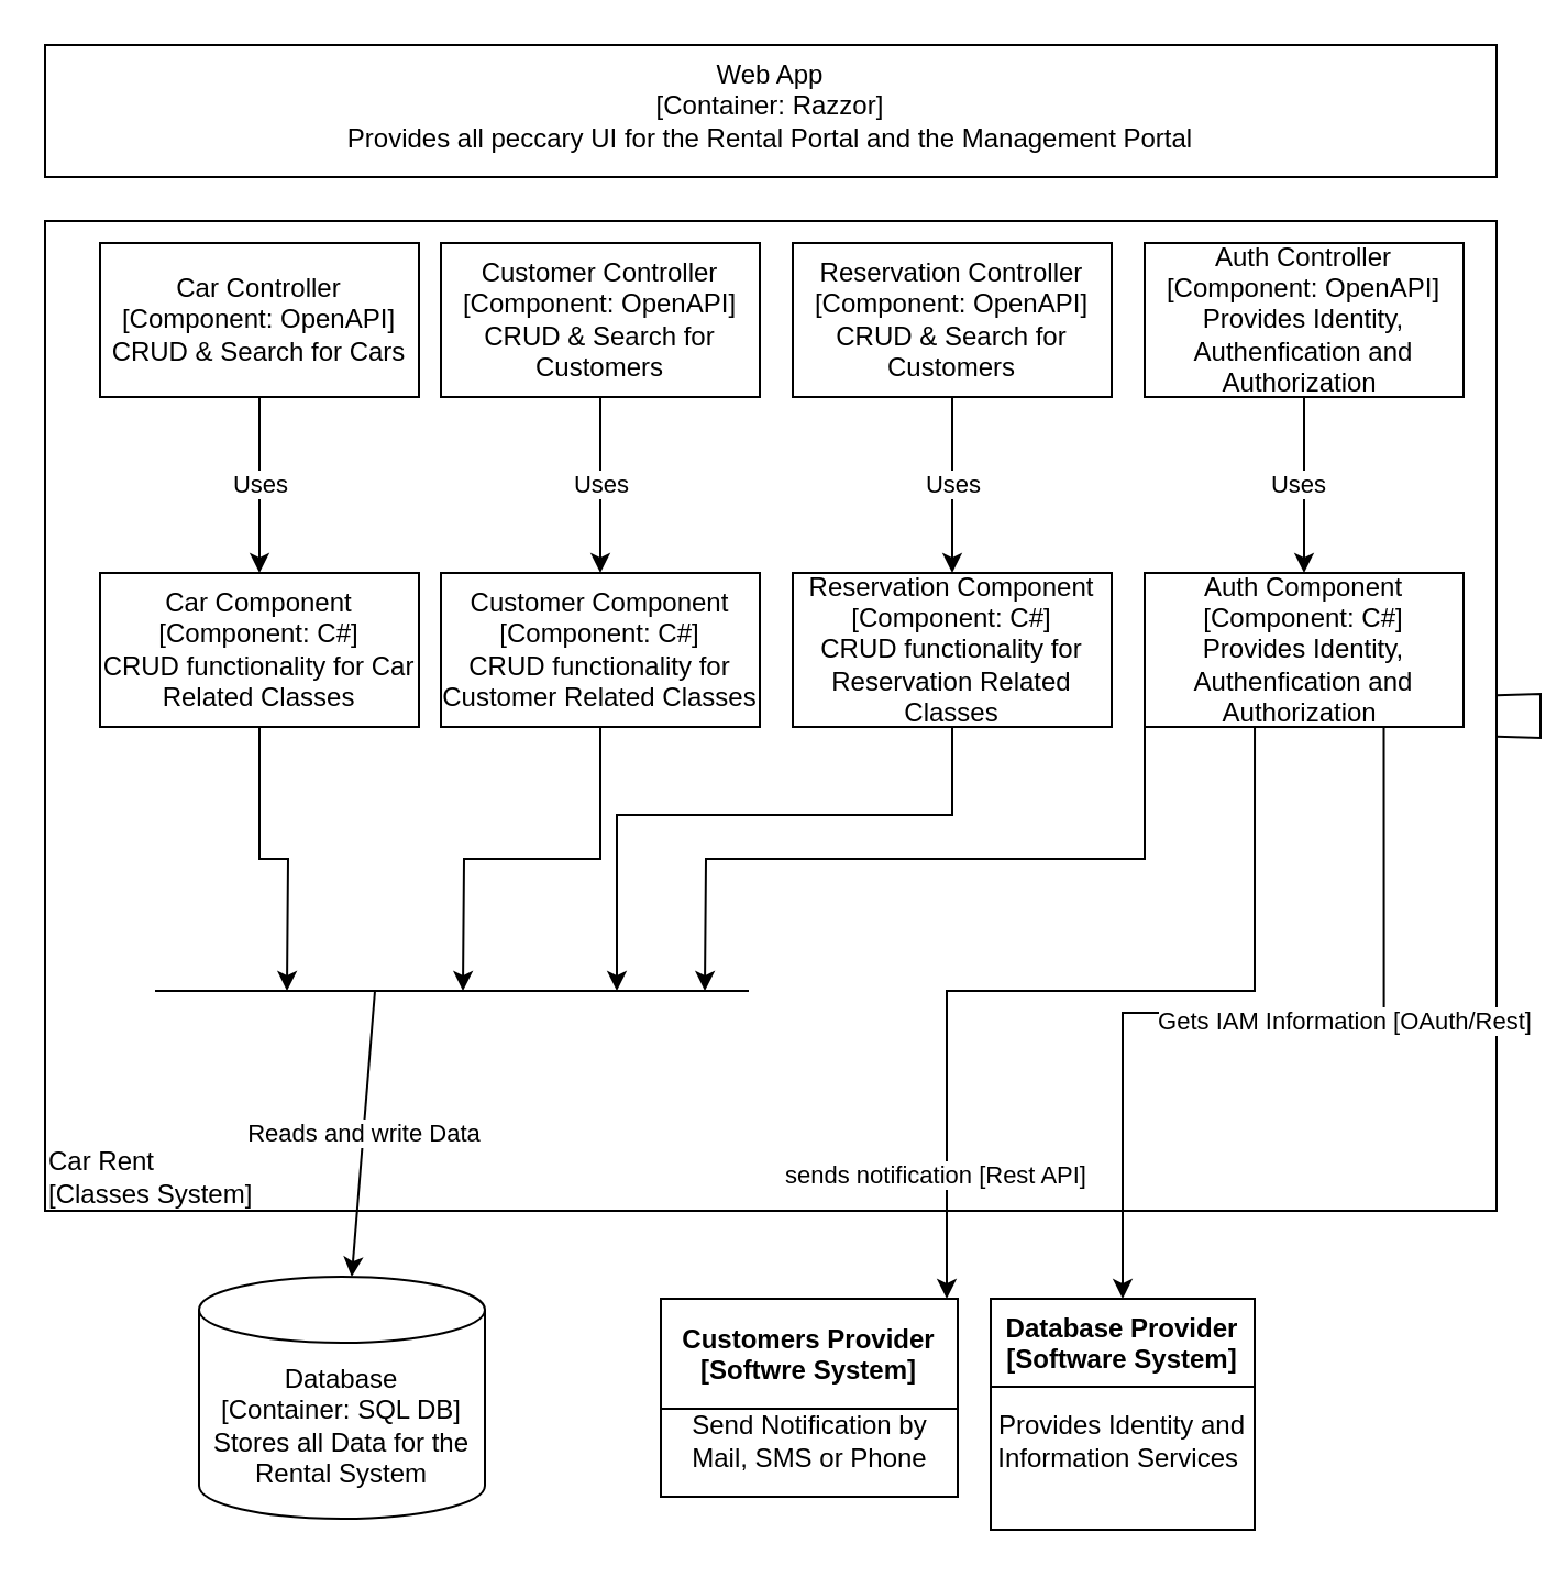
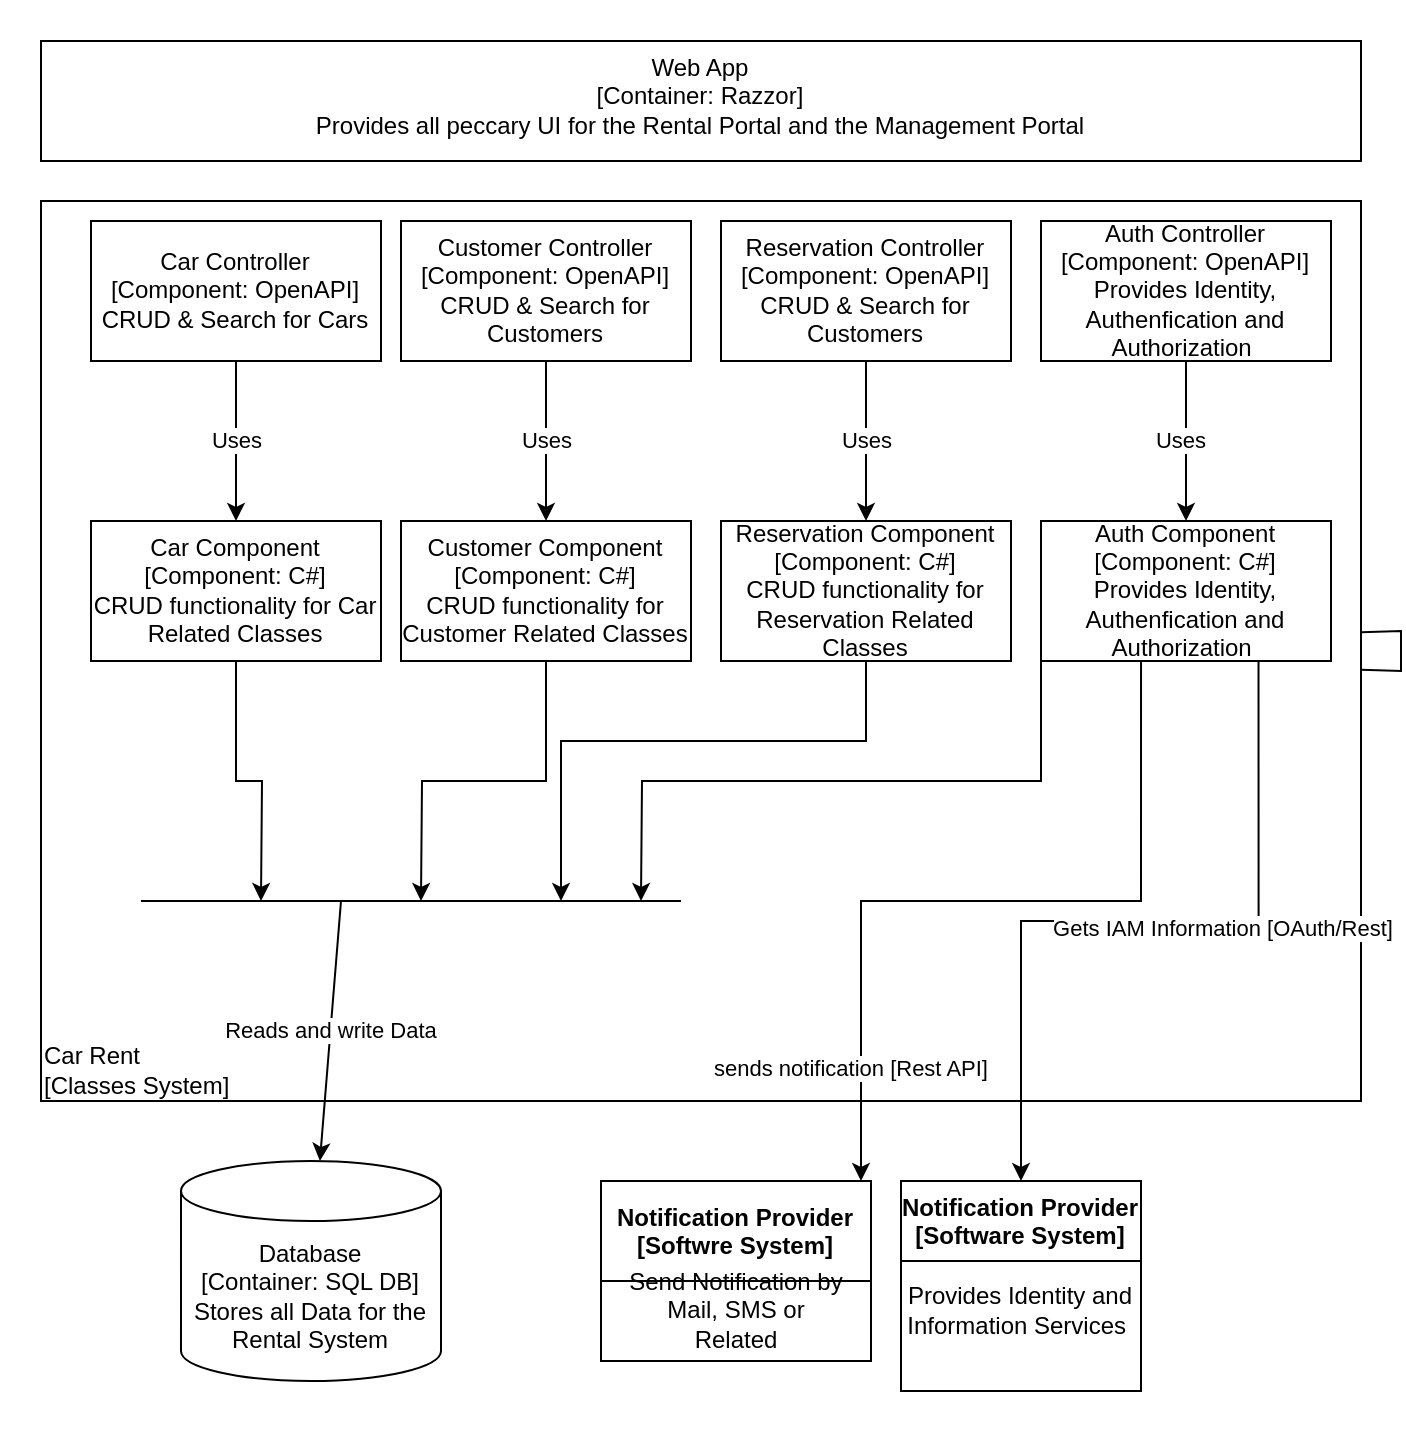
- <mxCell id="8" value="Database Provider &#10;[Software System]" style="swimlane;startSize=40;" parent="1" vertex="1"><mxGeometry x="450" y="590" width="120" height="105" as="geometry" /></mxCell>
+ <mxCell id="8" value="Notification Provider &#10;[Software System]" style="swimlane;startSize=40;" parent="1" vertex="1"><mxGeometry x="450" y="590" width="120" height="105" as="geometry" /></mxCell>
- <mxCell id="6" value="Customers Provider&#10;[Softwre System]" style="swimlane;startSize=50;" parent="1" vertex="1"><mxGeometry x="300" y="590" width="135" height="90" as="geometry" /></mxCell>
+ <mxCell id="6" value="Notification Provider&#10;[Softwre System]" style="swimlane;startSize=50;" parent="1" vertex="1"><mxGeometry x="300" y="590" width="135" height="90" as="geometry" /></mxCell>
- <mxCell id="7" value="Send Notification by Mail, SMS or Phone" style="text;html=1;strokeColor=none;fillColor=none;align=center;verticalAlign=middle;whiteSpace=wrap;rounded=0;" parent="6" vertex="1"><mxGeometry x="12.5" y="30" width="110" height="70" as="geometry" /></mxCell>
+ <mxCell id="7" value="Send Notification by Mail, SMS or Related" style="text;html=1;strokeColor=none;fillColor=none;align=center;verticalAlign=middle;whiteSpace=wrap;rounded=0;" parent="6" vertex="1"><mxGeometry x="12.5" y="30" width="110" height="70" as="geometry" /></mxCell>
